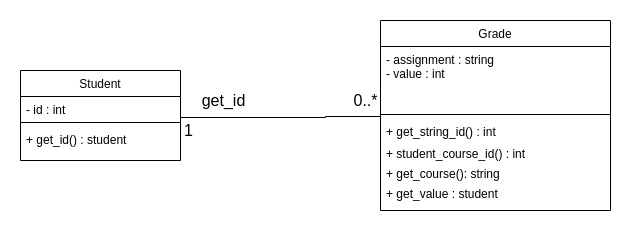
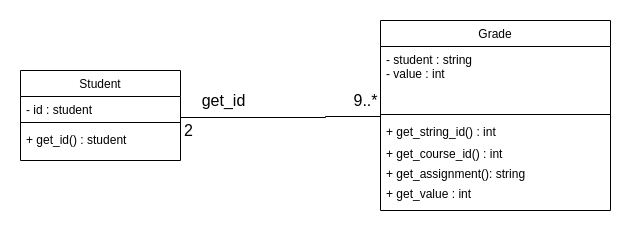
- <mxCell id="3" value="- assignment : string&#10;- value : int &#10;&#10;" style="text;align=left;verticalAlign=top;spacingLeft=4;spacingRight=4;overflow=hidden;rotatable=0;points=[[0,0.5],[1,0.5]];portConstraint=eastwest;" vertex="1" parent="2"><mxGeometry y="26" width="230" height="64" as="geometry" /></mxCell>
+ <mxCell id="3" value="- student : string&#10;- value : int &#10;&#10;" style="text;align=left;verticalAlign=top;spacingLeft=4;spacingRight=4;overflow=hidden;rotatable=0;points=[[0,0.5],[1,0.5]];portConstraint=eastwest;" vertex="1" parent="2"><mxGeometry y="26" width="230" height="64" as="geometry" /></mxCell>
- <mxCell id="15" value="0..*" style="text;html=1;align=center;verticalAlign=middle;resizable=0;points=[];autosize=1;strokeColor=none;fillColor=none;fontSize=16;" vertex="1" parent="1"><mxGeometry x="340" y="85" width="50" height="30" as="geometry" /></mxCell>
+ <mxCell id="15" value="9..*" style="text;html=1;align=center;verticalAlign=middle;resizable=0;points=[];autosize=1;strokeColor=none;fillColor=none;fontSize=16;" vertex="1" parent="1"><mxGeometry x="340" y="85" width="50" height="30" as="geometry" /></mxCell>
- <mxCell id="10" value="- id : int" style="text;align=left;verticalAlign=top;spacingLeft=4;spacingRight=4;overflow=hidden;rotatable=0;points=[[0,0.5],[1,0.5]];portConstraint=eastwest;" vertex="1" parent="9"><mxGeometry y="26" width="160" height="22" as="geometry" /></mxCell>
+ <mxCell id="10" value="- id : student" style="text;align=left;verticalAlign=top;spacingLeft=4;spacingRight=4;overflow=hidden;rotatable=0;points=[[0,0.5],[1,0.5]];portConstraint=eastwest;" vertex="1" parent="9"><mxGeometry y="26" width="160" height="22" as="geometry" /></mxCell>
- <mxCell id="14" value="1" style="text;html=1;align=center;verticalAlign=middle;resizable=0;points=[];autosize=1;strokeColor=none;fillColor=none;fontSize=16;" vertex="1" parent="1"><mxGeometry x="173" y="115" width="30" height="30" as="geometry" /></mxCell>
+ <mxCell id="14" value="2" style="text;html=1;align=center;verticalAlign=middle;resizable=0;points=[];autosize=1;strokeColor=none;fillColor=none;fontSize=16;" vertex="1" parent="1"><mxGeometry x="173" y="115" width="30" height="30" as="geometry" /></mxCell>
- <mxCell id="6" value="+ student_course_id() : int" style="text;align=left;verticalAlign=top;spacingLeft=4;spacingRight=4;overflow=hidden;rotatable=0;points=[[0,0.5],[1,0.5]];portConstraint=eastwest;" vertex="1" parent="2"><mxGeometry y="120" width="230" height="20" as="geometry" /></mxCell>
+ <mxCell id="6" value="+ get_course_id() : int" style="text;align=left;verticalAlign=top;spacingLeft=4;spacingRight=4;overflow=hidden;rotatable=0;points=[[0,0.5],[1,0.5]];portConstraint=eastwest;" vertex="1" parent="2"><mxGeometry y="120" width="230" height="20" as="geometry" /></mxCell>
- <mxCell id="7" value="+ get_course(): string" style="text;align=left;verticalAlign=top;spacingLeft=4;spacingRight=4;overflow=hidden;rotatable=0;points=[[0,0.5],[1,0.5]];portConstraint=eastwest;" vertex="1" parent="2"><mxGeometry y="140" width="230" height="20" as="geometry" /></mxCell>
+ <mxCell id="7" value="+ get_assignment(): string" style="text;align=left;verticalAlign=top;spacingLeft=4;spacingRight=4;overflow=hidden;rotatable=0;points=[[0,0.5],[1,0.5]];portConstraint=eastwest;" vertex="1" parent="2"><mxGeometry y="140" width="230" height="20" as="geometry" /></mxCell>
- <mxCell id="8" value="+ get_value : student" style="text;align=left;verticalAlign=top;spacingLeft=4;spacingRight=4;overflow=hidden;rotatable=0;points=[[0,0.5],[1,0.5]];portConstraint=eastwest;" vertex="1" parent="2"><mxGeometry y="160" width="230" height="20" as="geometry" /></mxCell>
+ <mxCell id="8" value="+ get_value : int" style="text;align=left;verticalAlign=top;spacingLeft=4;spacingRight=4;overflow=hidden;rotatable=0;points=[[0,0.5],[1,0.5]];portConstraint=eastwest;" vertex="1" parent="2"><mxGeometry y="160" width="230" height="20" as="geometry" /></mxCell>
